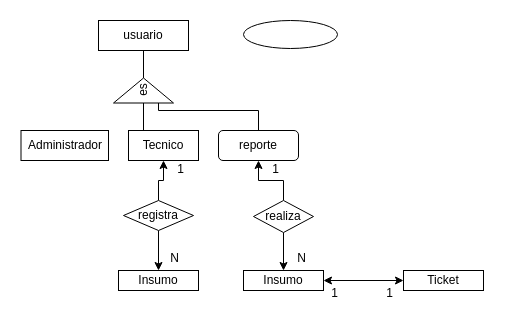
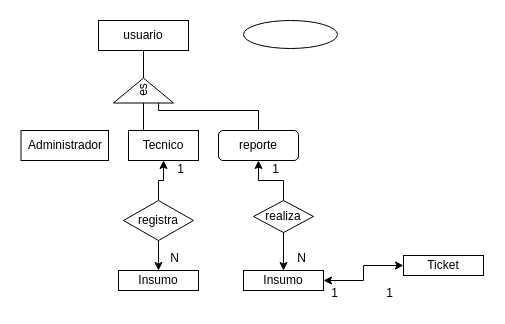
- <mxCell id="13" value="registra" style="rhombus;whiteSpace=wrap;html=1;" vertex="1" parent="1"><mxGeometry x="123" y="200" width="70" height="30" as="geometry" /></mxCell>
+ <mxCell id="13" value="registra" style="rhombus;whiteSpace=wrap;html=1;" vertex="1" parent="1"><mxGeometry x="123" y="200" width="70" height="40" as="geometry" /></mxCell>
- <mxCell id="19" value="Ticket" style="rounded=0;whiteSpace=wrap;html=1;" vertex="1" parent="1"><mxGeometry x="403" y="270" width="80" height="20" as="geometry" /></mxCell>
+ <mxCell id="19" value="Ticket" style="rounded=0;whiteSpace=wrap;html=1;" vertex="1" parent="1"><mxGeometry x="403" y="255" width="80" height="20" as="geometry" /></mxCell>
